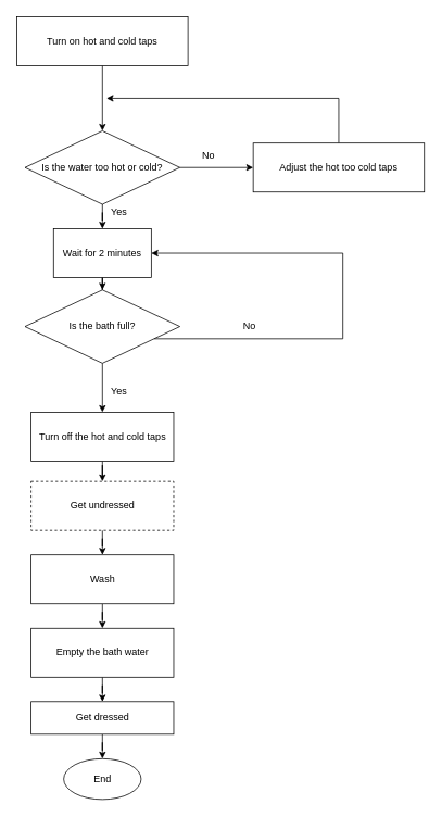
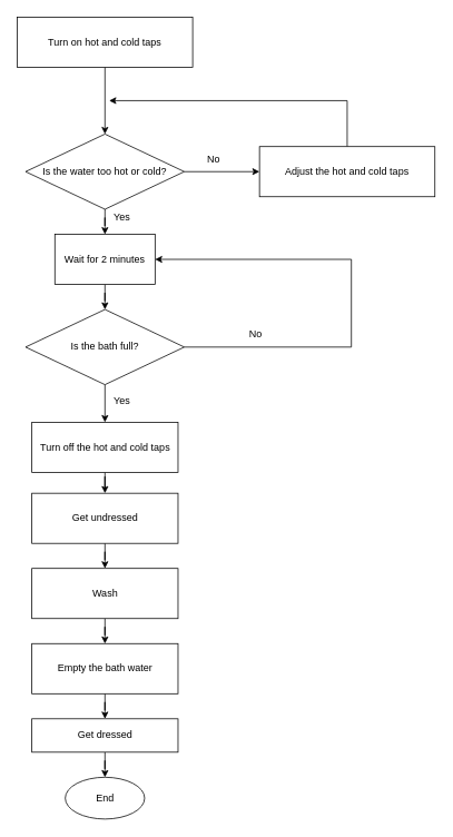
- <mxCell id="7" value="Adjust the hot too cold taps" style="rounded=0;whiteSpace=wrap;html=1;" vertex="1" parent="1"><mxGeometry x="310" y="175" width="210" height="60" as="geometry" /></mxCell>
+ <mxCell id="7" value="Adjust the hot and cold taps" style="rounded=0;whiteSpace=wrap;html=1;" vertex="1" parent="1"><mxGeometry x="310" y="175" width="210" height="60" as="geometry" /></mxCell>
- <mxCell id="13" value="Is the bath full?" style="rhombus;whiteSpace=wrap;html=1;" vertex="1" parent="1"><mxGeometry x="30" y="355" width="190" height="90" as="geometry" /></mxCell>
+ <mxCell id="13" value="Is the bath full?" style="rhombus;whiteSpace=wrap;html=1;" vertex="1" parent="1"><mxGeometry x="30" y="370" width="190" height="90" as="geometry" /></mxCell>
- <mxCell id="17" value="Get undressed" style="rounded=0;whiteSpace=wrap;html=1;dashed=1;" vertex="1" parent="1"><mxGeometry x="37.5" y="590" width="175" height="60" as="geometry" /></mxCell>
+ <mxCell id="17" value="Get undressed" style="rounded=0;whiteSpace=wrap;html=1;" vertex="1" parent="1"><mxGeometry x="37.5" y="590" width="175" height="60" as="geometry" /></mxCell>
